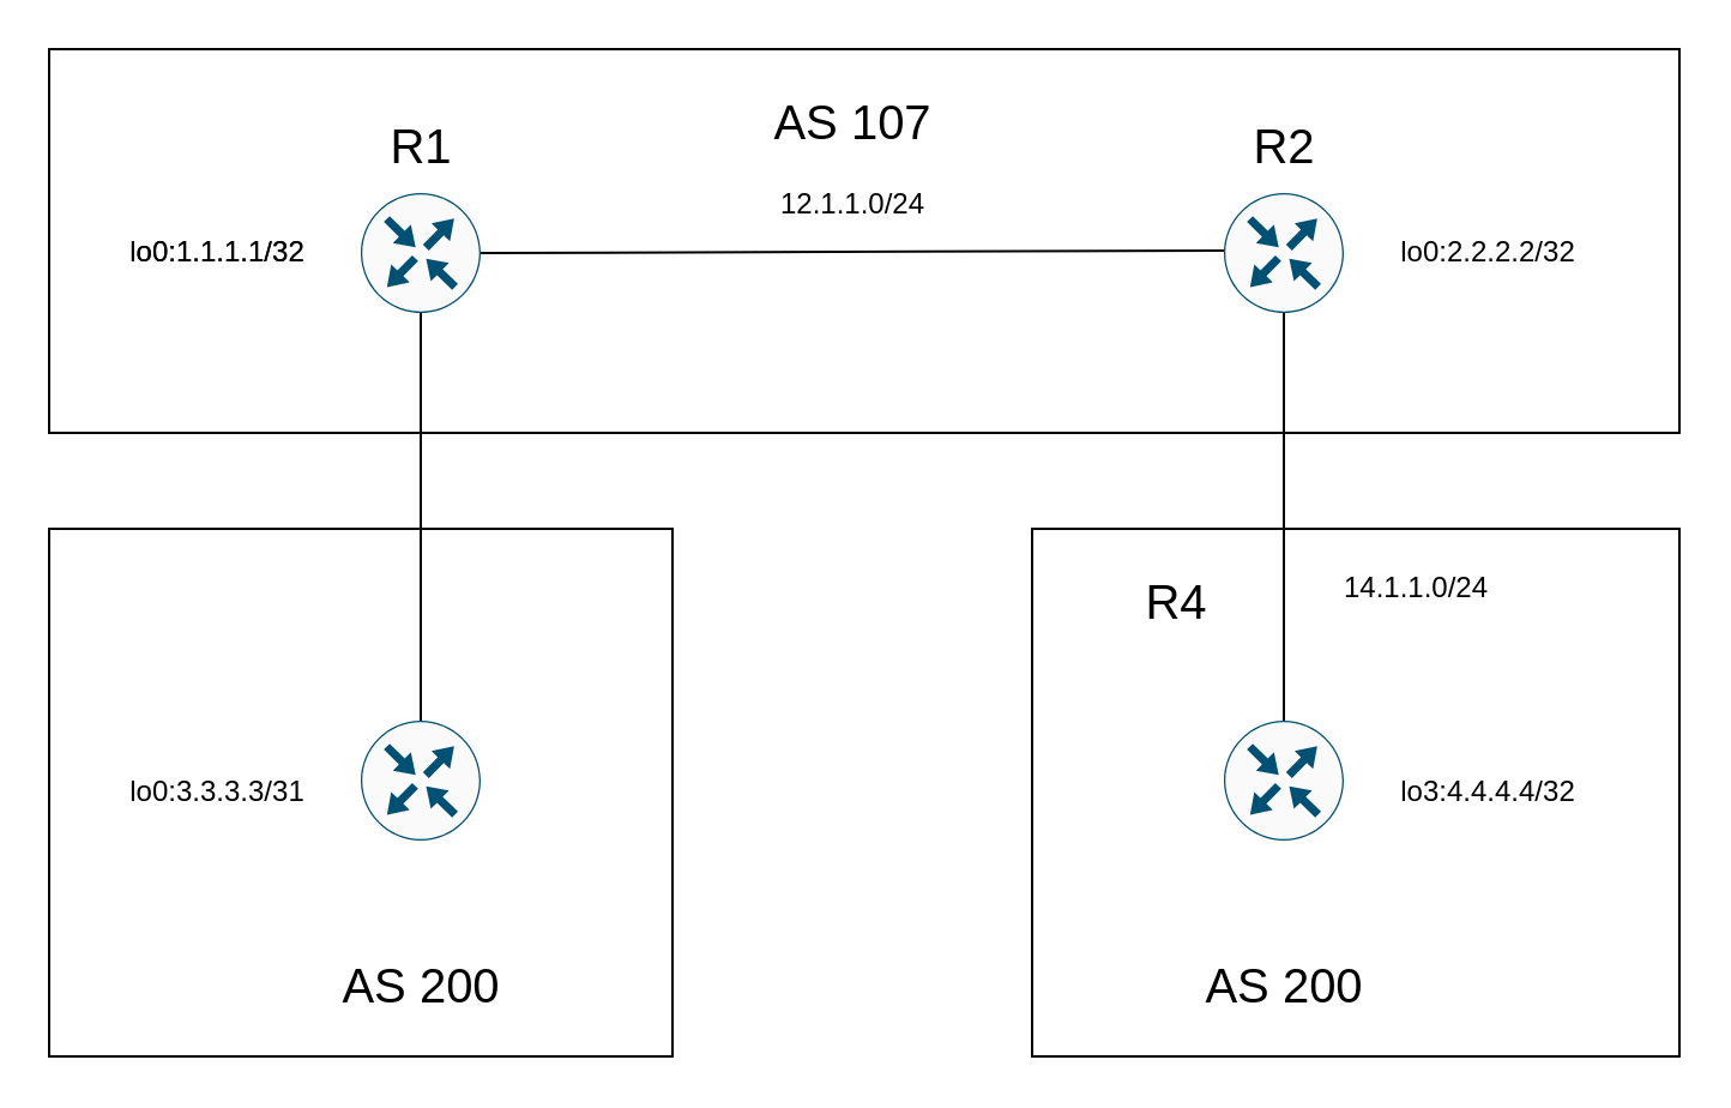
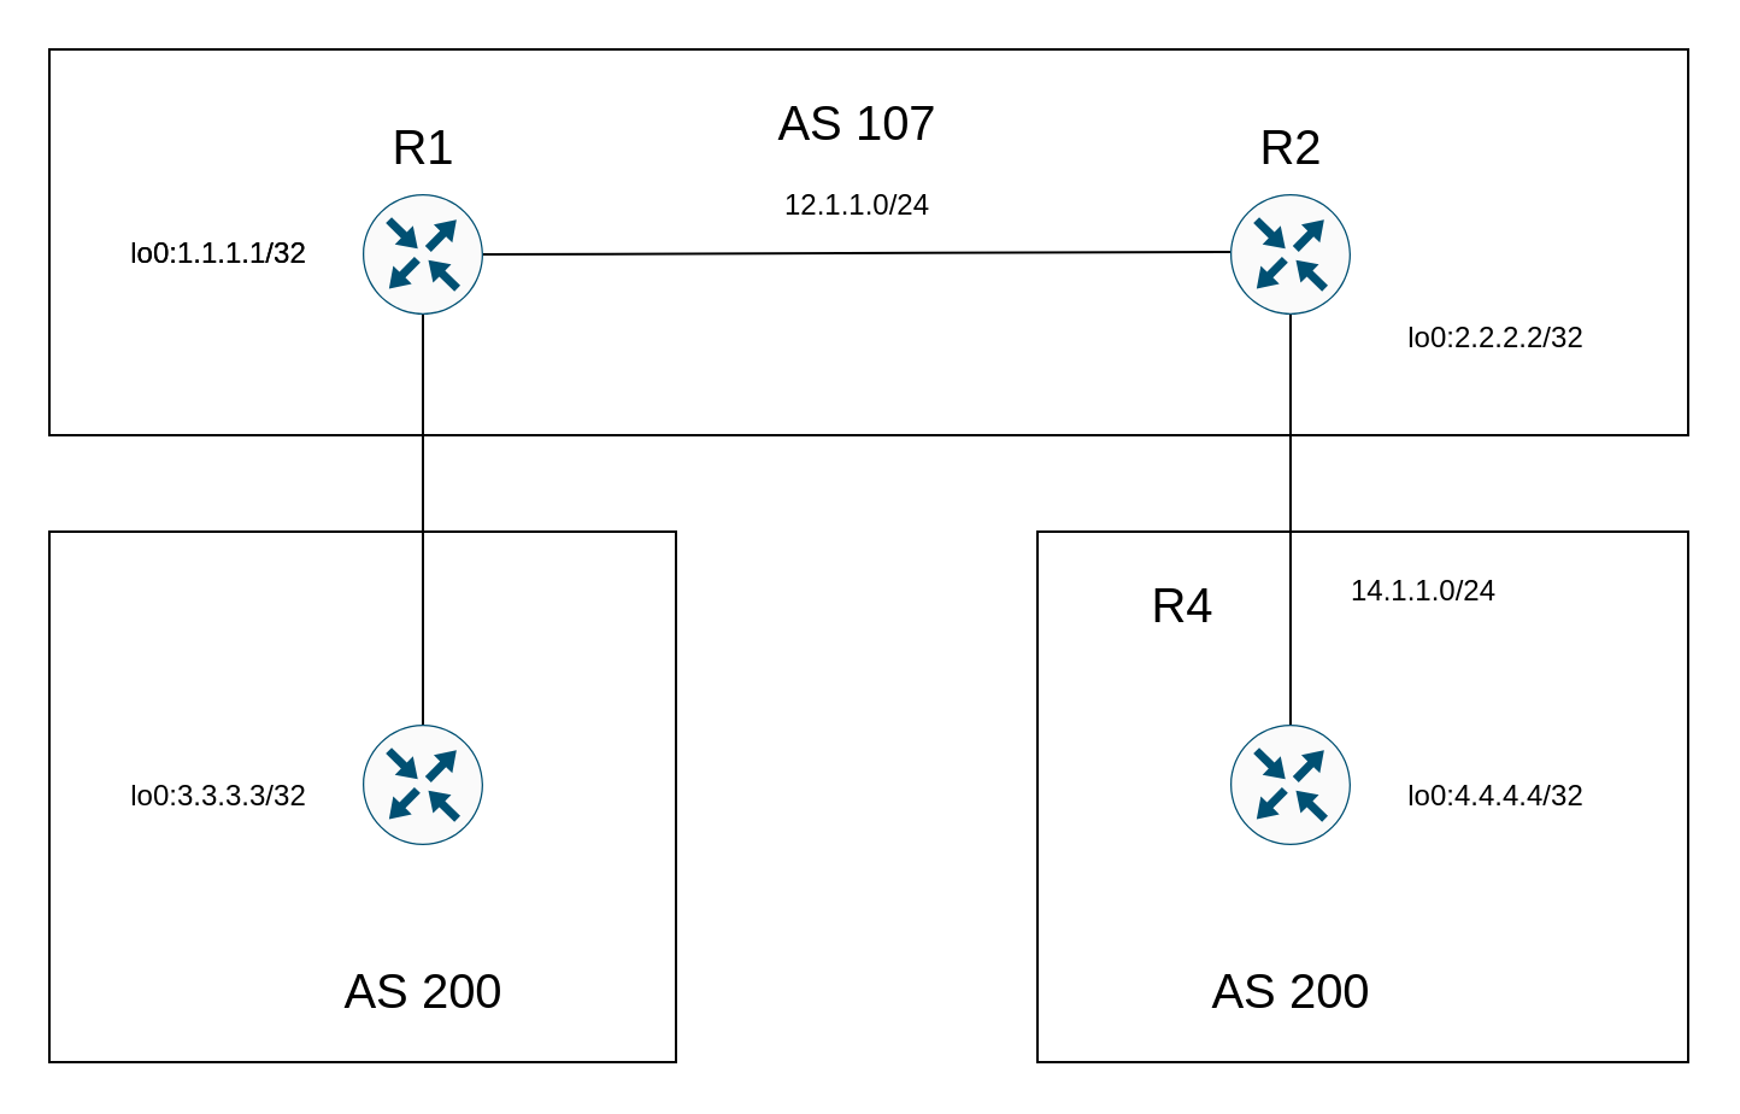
- <mxCell id="21" value="lo0:2.2.2.2/32" style="text;html=1;align=center;verticalAlign=middle;resizable=0;points=[];autosize=1;strokeColor=none;fillColor=none;" vertex="1" parent="1"><mxGeometry x="570" y="90" width="100" height="30" as="geometry" /></mxCell>
+ <mxCell id="21" value="lo0:2.2.2.2/32" style="text;html=1;align=center;verticalAlign=middle;resizable=0;points=[];autosize=1;strokeColor=none;fillColor=none;" vertex="1" parent="1"><mxGeometry x="570" y="125" width="100" height="30" as="geometry" /></mxCell>
- <mxCell id="18" value="lo0:3.3.3.3/31" style="text;html=1;align=center;verticalAlign=middle;resizable=0;points=[];autosize=1;strokeColor=none;fillColor=none;" vertex="1" parent="1"><mxGeometry x="40" y="315" width="100" height="30" as="geometry" /></mxCell>
+ <mxCell id="18" value="lo0:3.3.3.3/32" style="text;html=1;align=center;verticalAlign=middle;resizable=0;points=[];autosize=1;strokeColor=none;fillColor=none;" vertex="1" parent="1"><mxGeometry x="40" y="315" width="100" height="30" as="geometry" /></mxCell>
- <mxCell id="19" value="lo3:4.4.4.4/32" style="text;html=1;align=center;verticalAlign=middle;resizable=0;points=[];autosize=1;strokeColor=none;fillColor=none;" vertex="1" parent="1"><mxGeometry x="570" y="315" width="100" height="30" as="geometry" /></mxCell>
+ <mxCell id="19" value="lo0:4.4.4.4/32" style="text;html=1;align=center;verticalAlign=middle;resizable=0;points=[];autosize=1;strokeColor=none;fillColor=none;" vertex="1" parent="1"><mxGeometry x="570" y="315" width="100" height="30" as="geometry" /></mxCell>
